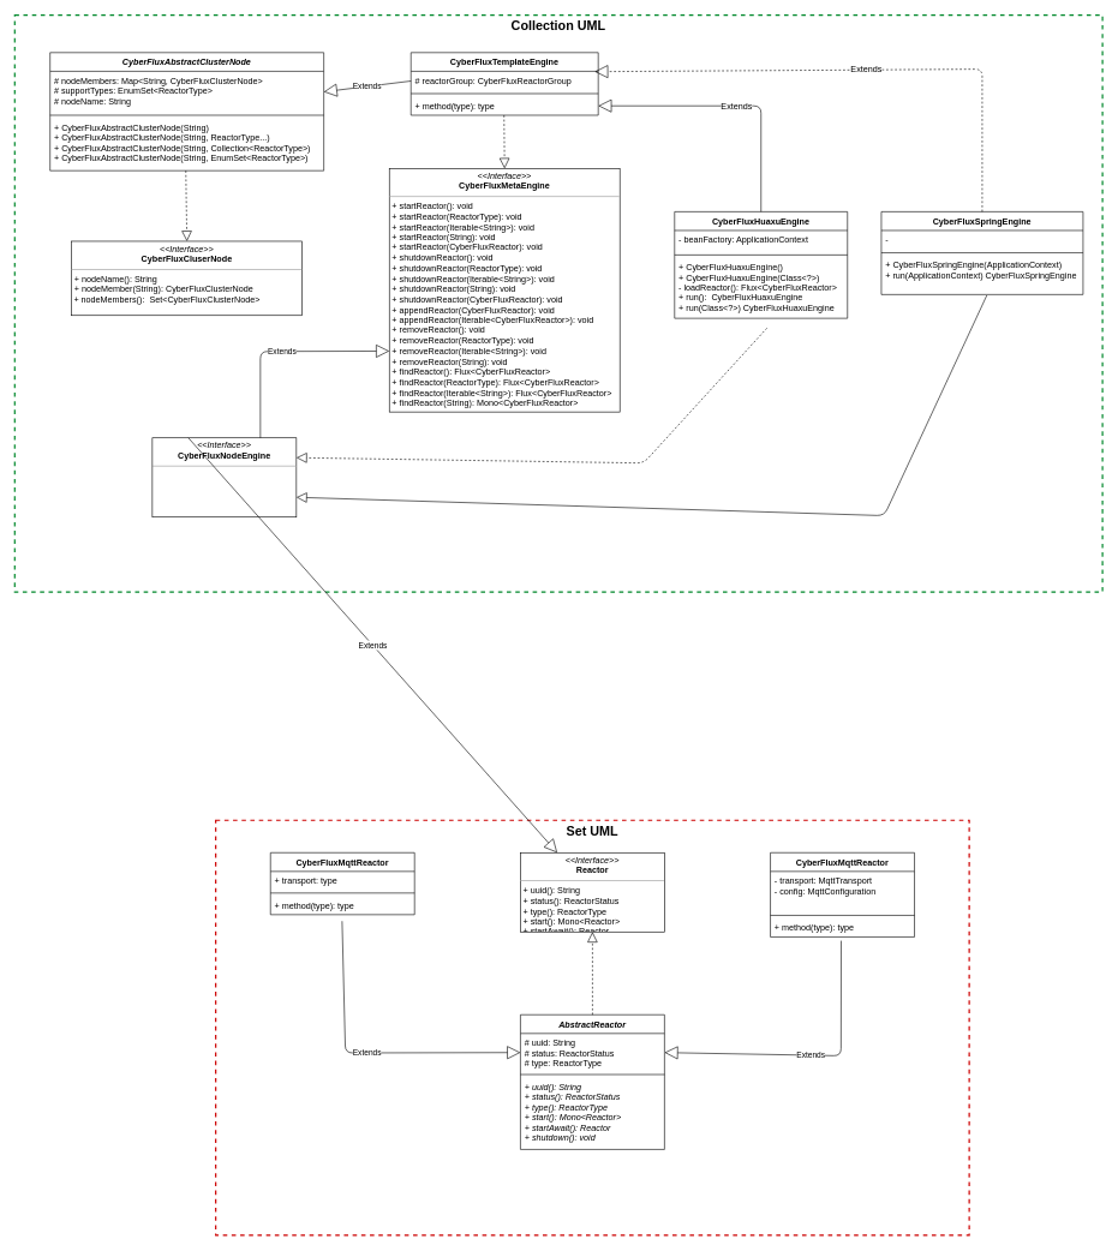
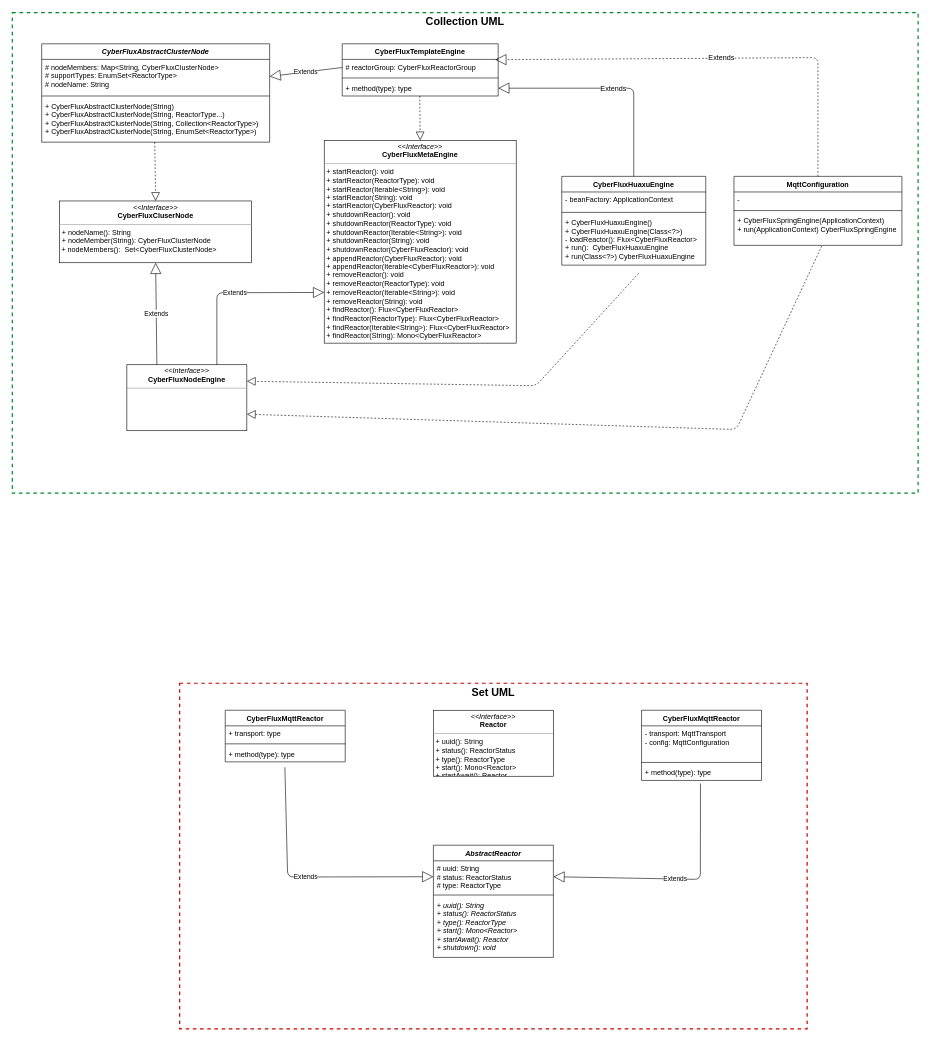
- <mxCell id="28" value="CyberFluxSpringEngine" style="swimlane;fontStyle=1;align=center;verticalAlign=top;childLayout=stackLayout;horizontal=1;startSize=26;horizontalStack=0;resizeParent=1;resizeParentMax=0;resizeLast=0;collapsible=1;marginBottom=0;" parent="19" vertex="1"><mxGeometry x="1203" y="273" width="280" height="115" as="geometry" /></mxCell>
+ <mxCell id="28" value="MqttConfiguration" style="swimlane;fontStyle=1;align=center;verticalAlign=top;childLayout=stackLayout;horizontal=1;startSize=26;horizontalStack=0;resizeParent=1;resizeParentMax=0;resizeLast=0;collapsible=1;marginBottom=0;" parent="19" vertex="1"><mxGeometry x="1203" y="273" width="280" height="115" as="geometry" /></mxCell>
- <mxCell id="46" value="" style="endArrow=block;dashed=0;endFill=0;endSize=12;html=1;entryX=1;entryY=0.75;entryDx=0;entryDy=0;exitX=0.523;exitY=1.019;exitDx=0;exitDy=0;exitPerimeter=0;" parent="19" source="31" target="26" edge="1"><mxGeometry width="160" relative="1" as="geometry"><mxPoint x="1207.0" y="401.004" as="sourcePoint" /><mxPoint x="1207.6" y="488.03" as="targetPoint" /><Array as="points"><mxPoint x="1207" y="695" /></Array></mxGeometry></mxCell>
+ <mxCell id="46" value="" style="endArrow=block;dashed=1;endFill=0;endSize=12;html=1;entryX=1;entryY=0.75;entryDx=0;entryDy=0;exitX=0.523;exitY=1.019;exitDx=0;exitDy=0;exitPerimeter=0;" parent="19" source="31" target="26" edge="1"><mxGeometry width="160" relative="1" as="geometry"><mxPoint x="1207.0" y="401.004" as="sourcePoint" /><mxPoint x="1207.6" y="488.03" as="targetPoint" /><Array as="points"><mxPoint x="1207" y="695" /></Array></mxGeometry></mxCell>
- <mxCell id="27" value="Extends" style="endArrow=block;endSize=16;endFill=0;html=1;exitX=0.25;exitY=0;exitDx=0;exitDy=0;" parent="19" source="26" target="17" edge="1"><mxGeometry width="160" relative="1" as="geometry"><mxPoint x="-1104" y="726" as="sourcePoint" /><mxPoint x="-964" y="686" as="targetPoint" /></mxGeometry></mxCell>
+ <mxCell id="27" value="Extends" style="endArrow=block;endSize=16;endFill=0;html=1;exitX=0.25;exitY=0;exitDx=0;exitDy=0;entryX=0.5;entryY=1;entryDx=0;entryDy=0;" parent="19" source="26" target="21" edge="1"><mxGeometry width="160" relative="1" as="geometry"><mxPoint x="-1104" y="726" as="sourcePoint" /><mxPoint x="-964" y="686" as="targetPoint" /></mxGeometry></mxCell>
- <mxCell id="18" value="" style="endArrow=block;dashed=1;endFill=0;endSize=12;html=1;exitX=0.5;exitY=0;exitDx=0;exitDy=0;entryX=0.5;entryY=1;entryDx=0;entryDy=0;" parent="2" source="3" target="17" edge="1"><mxGeometry width="160" relative="1" as="geometry"><mxPoint x="698" y="-454" as="sourcePoint" /><mxPoint x="858" y="-454" as="targetPoint" /></mxGeometry></mxCell>
